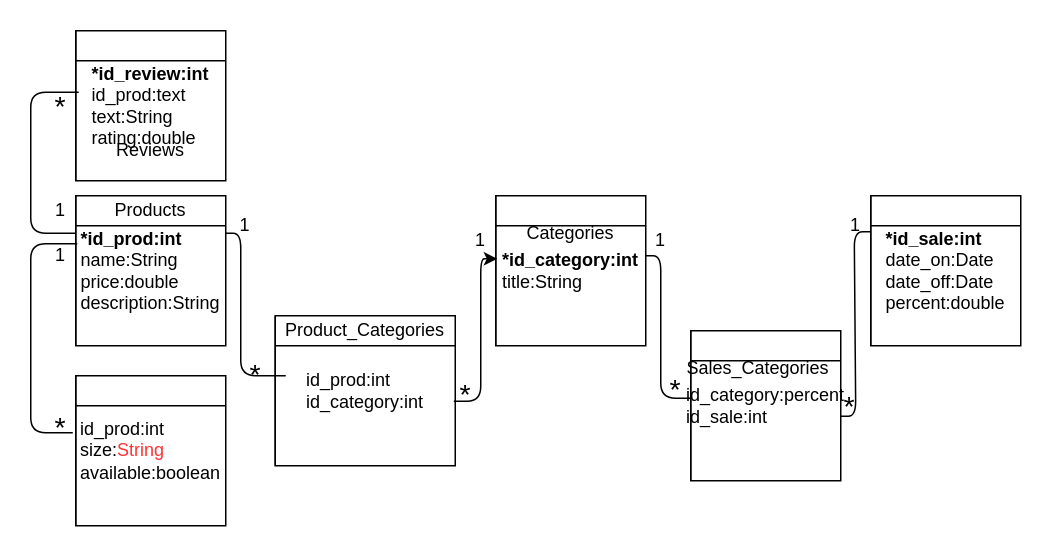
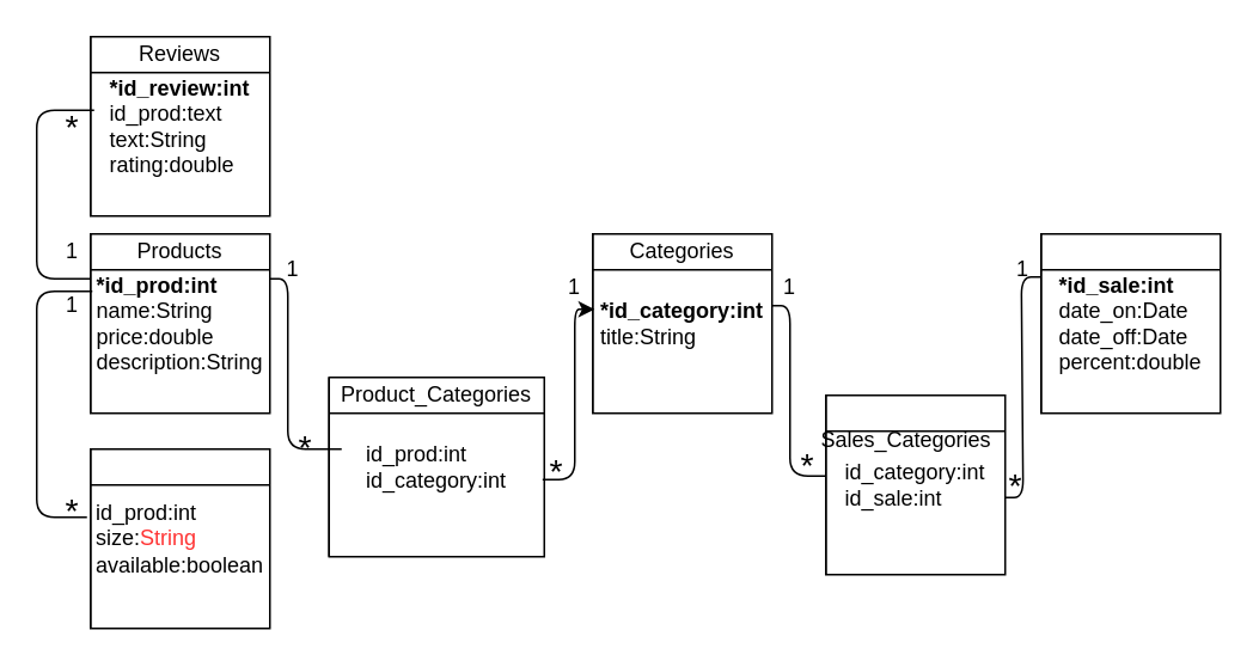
- <mxCell id="6" value="Reviews" style="text;html=1;strokeColor=none;fillColor=none;align=center;verticalAlign=middle;whiteSpace=wrap;rounded=0;" vertex="1" parent="1"><mxGeometry x="80" y="90" width="40" height="20" as="geometry" /></mxCell>
+ <mxCell id="6" value="Reviews" style="text;html=1;strokeColor=none;fillColor=none;align=center;verticalAlign=middle;whiteSpace=wrap;rounded=0;" vertex="1" parent="1"><mxGeometry x="80" y="20" width="40" height="20" as="geometry" /></mxCell>
- <mxCell id="10" value="Categories" style="text;html=1;strokeColor=none;fillColor=none;align=center;verticalAlign=middle;whiteSpace=wrap;rounded=0;" vertex="1" parent="1"><mxGeometry x="360" y="145" width="40" height="20" as="geometry" /></mxCell>
+ <mxCell id="10" value="Categories" style="text;html=1;strokeColor=none;fillColor=none;align=center;verticalAlign=middle;whiteSpace=wrap;rounded=0;" vertex="1" parent="1"><mxGeometry x="360" y="130" width="40" height="20" as="geometry" /></mxCell>
- <mxCell id="11" value="&lt;div style=&quot;text-align: justify&quot;&gt;id_category:percent&lt;/div&gt;&lt;div style=&quot;text-align: justify&quot;&gt;id_sale:int&lt;/div&gt;" style="shape=internalStorage;whiteSpace=wrap;html=1;backgroundOutline=1;dx=0;dy=20;" vertex="1" parent="1"><mxGeometry x="460" y="220" width="100" height="100" as="geometry" /></mxCell>
+ <mxCell id="11" value="&lt;div style=&quot;text-align: justify&quot;&gt;id_category:int&lt;/div&gt;&lt;div style=&quot;text-align: justify&quot;&gt;id_sale:int&lt;/div&gt;" style="shape=internalStorage;whiteSpace=wrap;html=1;backgroundOutline=1;dx=0;dy=20;" vertex="1" parent="1"><mxGeometry x="460" y="220" width="100" height="100" as="geometry" /></mxCell>
